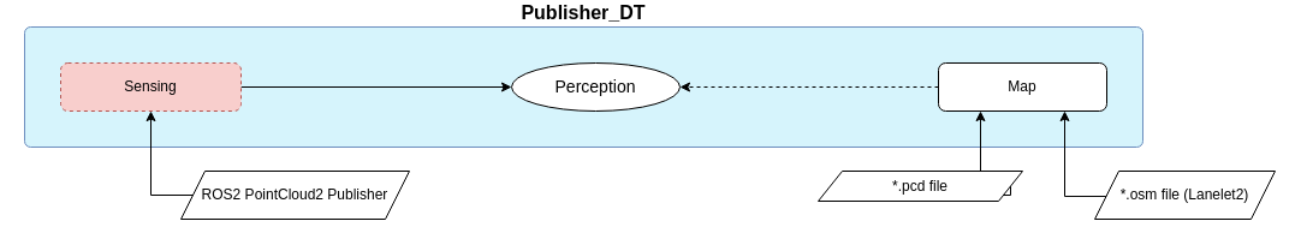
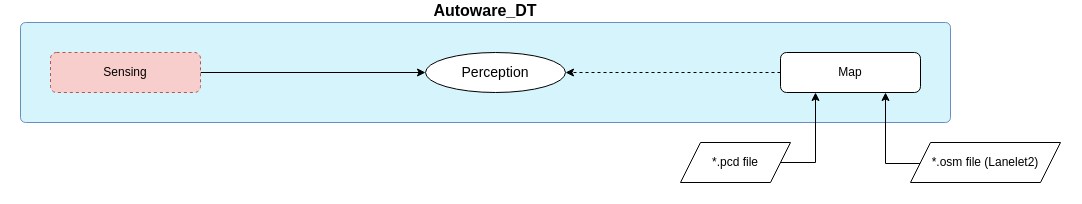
- <mxCell id="2" value="&lt;div&gt;Publisher_DT&lt;/div&gt;" style="rounded=1;whiteSpace=wrap;html=1;labelPosition=center;verticalLabelPosition=top;align=center;verticalAlign=bottom;arcSize=5;fontSize=16;fontStyle=1;fillColor=#D6F4FC;strokeColor=#6c8ebf;labelBackgroundColor=none;" parent="1" vertex="1"><mxGeometry x="20" y="20" width="930" height="100" as="geometry" /></mxCell>
+ <mxCell id="2" value="&lt;div&gt;Autoware_DT&lt;/div&gt;" style="rounded=1;whiteSpace=wrap;html=1;labelPosition=center;verticalLabelPosition=top;align=center;verticalAlign=bottom;arcSize=5;fontSize=16;fontStyle=1;fillColor=#D6F4FC;strokeColor=#6c8ebf;labelBackgroundColor=none;" parent="1" vertex="1"><mxGeometry x="20" y="20" width="930" height="100" as="geometry" /></mxCell>
- <mxCell id="12" style="edgeStyle=orthogonalEdgeStyle;rounded=0;orthogonalLoop=1;jettySize=auto;html=1;exitX=0;exitY=0.5;exitDx=0;exitDy=0;entryX=0.5;entryY=1;entryDx=0;entryDy=0;" edge="1" parent="1" source="13" target="5"><mxGeometry relative="1" as="geometry"><Array as="points"><mxPoint x="125" y="160" /></Array></mxGeometry></mxCell>
- <mxCell id="9" value="*.pcd file" style="shape=parallelogram;perimeter=parallelogramPerimeter;whiteSpace=wrap;html=1;fixedSize=1;" parent="1" vertex="1"><mxGeometry x="680" y="140" width="170" height="25" as="geometry" /></mxCell>
+ <mxCell id="9" value="*.pcd file" style="shape=parallelogram;perimeter=parallelogramPerimeter;whiteSpace=wrap;html=1;fixedSize=1;" parent="1" vertex="1"><mxGeometry x="680" y="140" width="110" height="40" as="geometry" /></mxCell>
- <mxCell id="13" value="ROS2 PointCloud2 Publisher" style="shape=parallelogram;perimeter=parallelogramPerimeter;whiteSpace=wrap;html=1;fixedSize=1;" vertex="1" parent="1"><mxGeometry x="150" y="140" width="190" height="40" as="geometry" /></mxCell>
